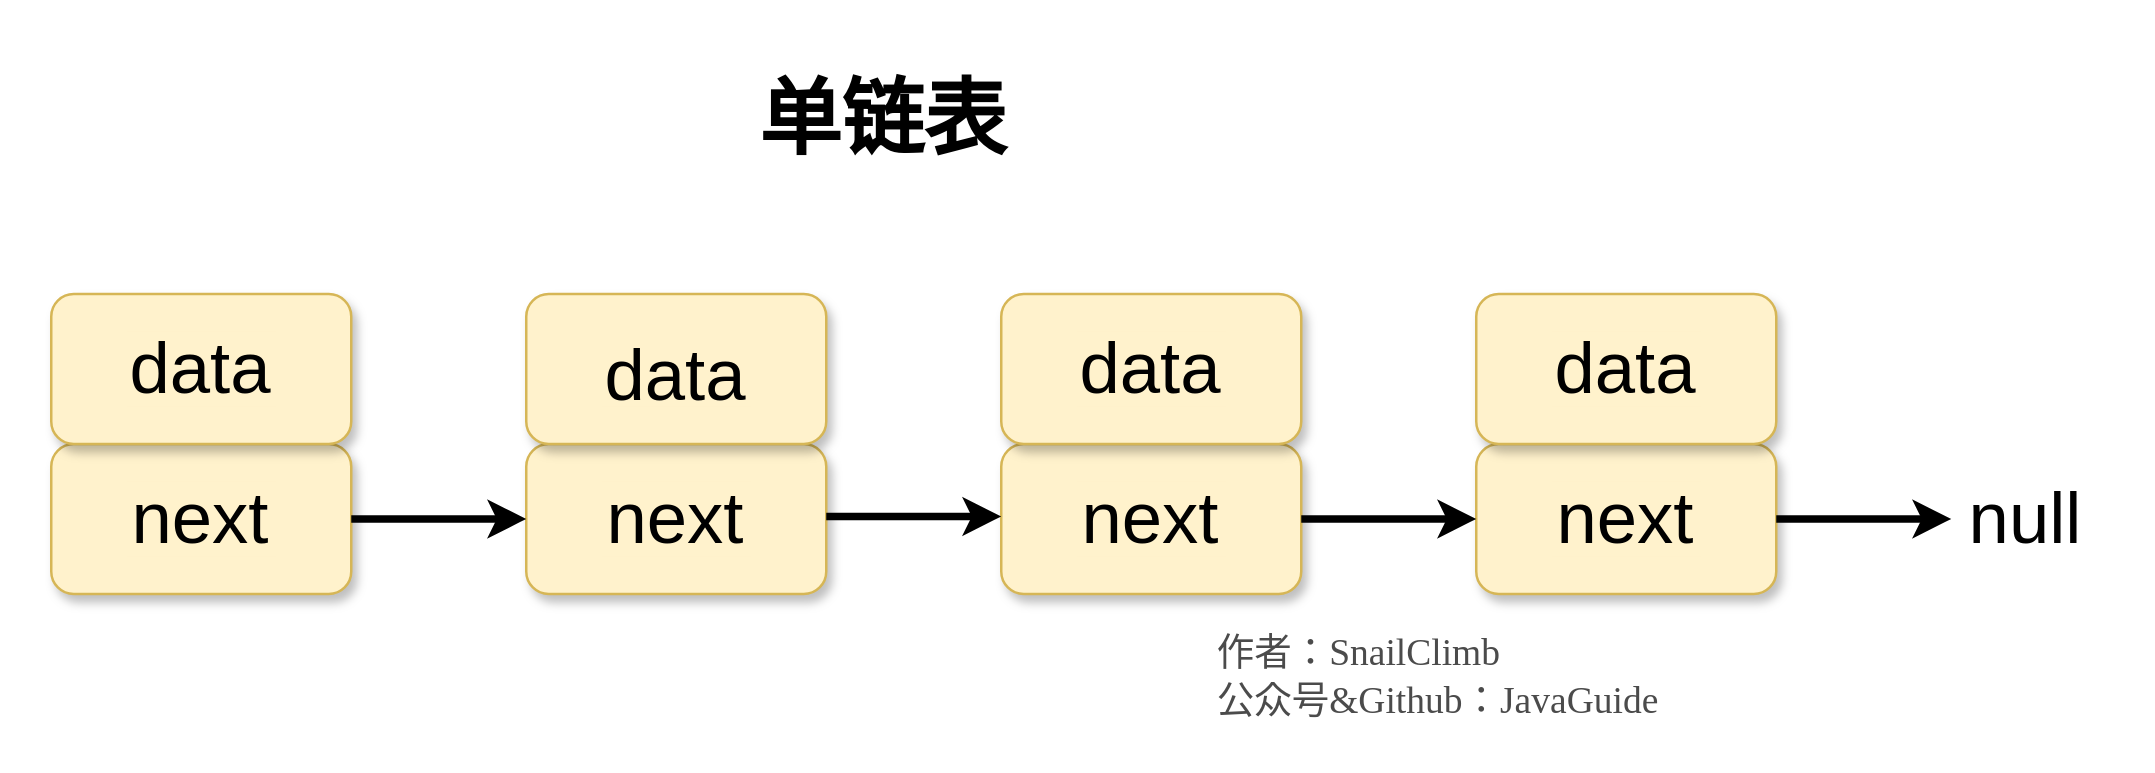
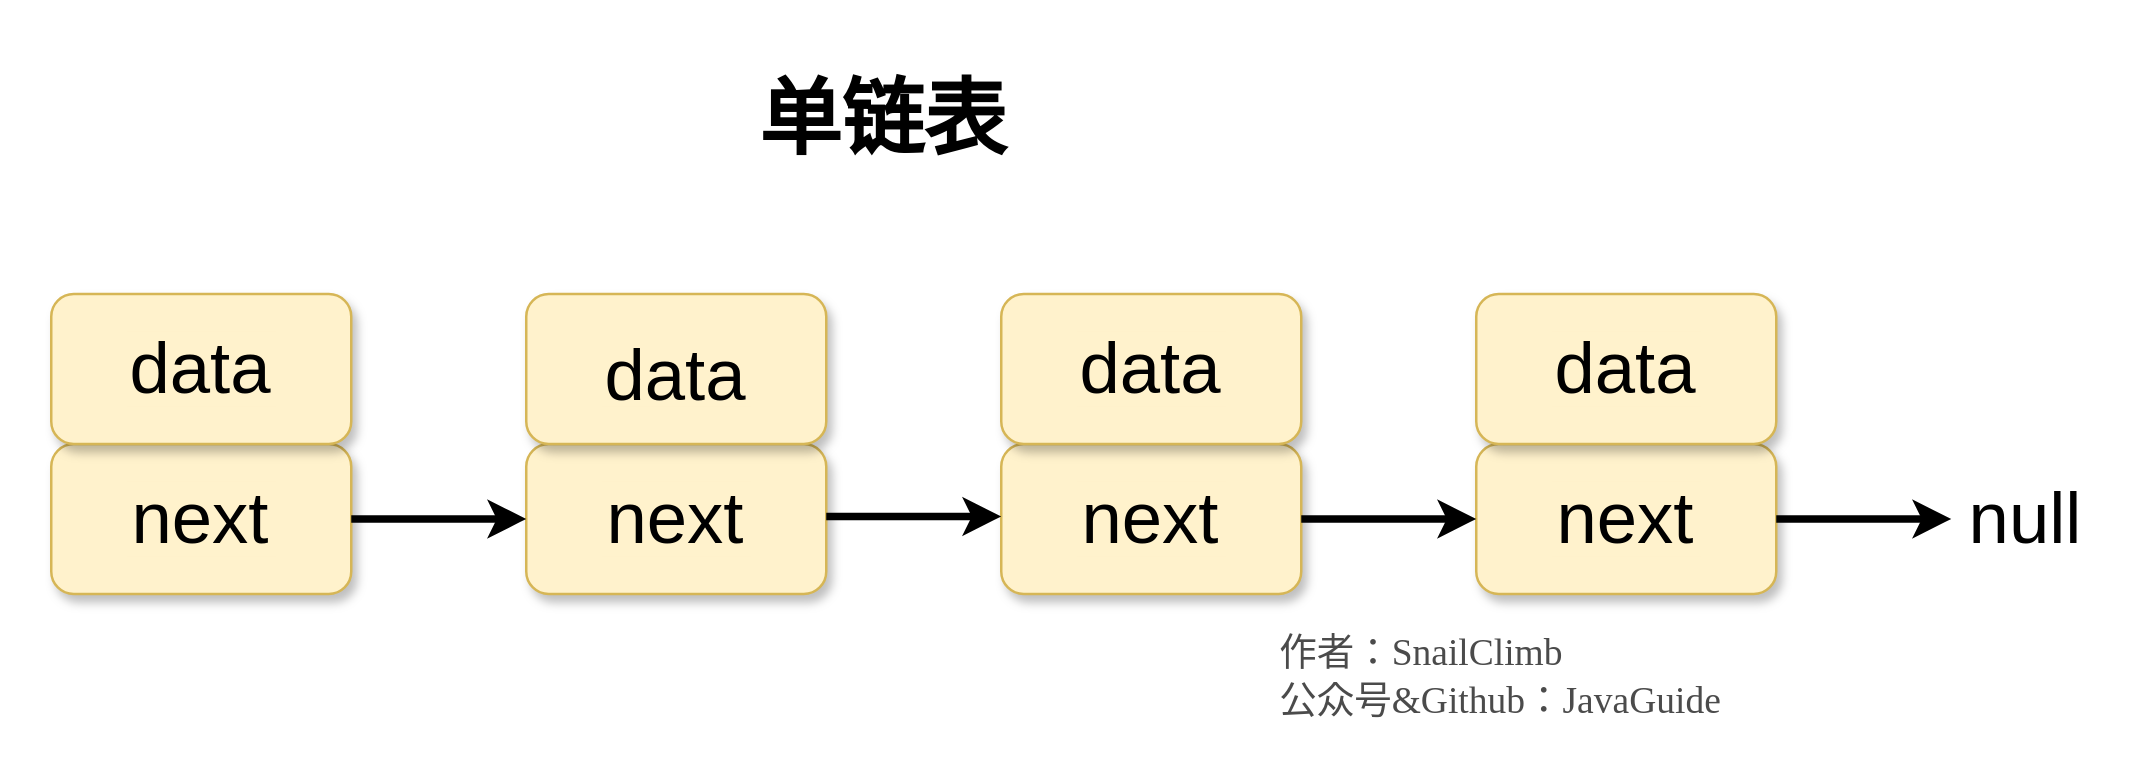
- <mxCell id="22" value="&lt;div style=&quot;text-align: left&quot;&gt;&lt;span style=&quot;font-size: 15px&quot;&gt;作者：SnailClimb&amp;nbsp;&lt;/span&gt;&lt;/div&gt;&lt;font style=&quot;font-size: 15px&quot;&gt;&lt;div style=&quot;text-align: left&quot;&gt;&lt;span&gt;公众号&amp;amp;Github：JavaGuide&lt;/span&gt;&lt;/div&gt;&lt;/font&gt;" style="text;html=1;align=center;verticalAlign=middle;whiteSpace=wrap;rounded=0;shadow=1;glass=1;comic=1;fontSize=20;opacity=90;labelBackgroundColor=none;fontColor=#000000;labelBorderColor=none;fontFamily=Garamond;fontStyle=0;textOpacity=70;spacingTop=3;spacingLeft=3;spacingBottom=3;spacingRight=3;" vertex="1" parent="1"><mxGeometry x="470" y="215" width="210" height="40" as="geometry" /></mxCell>
+ <mxCell id="22" value="&lt;div style=&quot;text-align: left&quot;&gt;&lt;span style=&quot;font-size: 15px&quot;&gt;作者：SnailClimb&amp;nbsp;&lt;/span&gt;&lt;/div&gt;&lt;font style=&quot;font-size: 15px&quot;&gt;&lt;div style=&quot;text-align: left&quot;&gt;&lt;span&gt;公众号&amp;amp;Github：JavaGuide&lt;/span&gt;&lt;/div&gt;&lt;/font&gt;" style="text;html=1;align=center;verticalAlign=middle;whiteSpace=wrap;rounded=0;shadow=1;glass=1;comic=1;fontSize=20;opacity=90;labelBackgroundColor=none;fontColor=#000000;labelBorderColor=none;fontFamily=Garamond;fontStyle=0;textOpacity=70;spacingTop=3;spacingLeft=3;spacingBottom=3;spacingRight=3;" vertex="1" parent="1"><mxGeometry x="495" y="215" width="210" height="40" as="geometry" /></mxCell>
